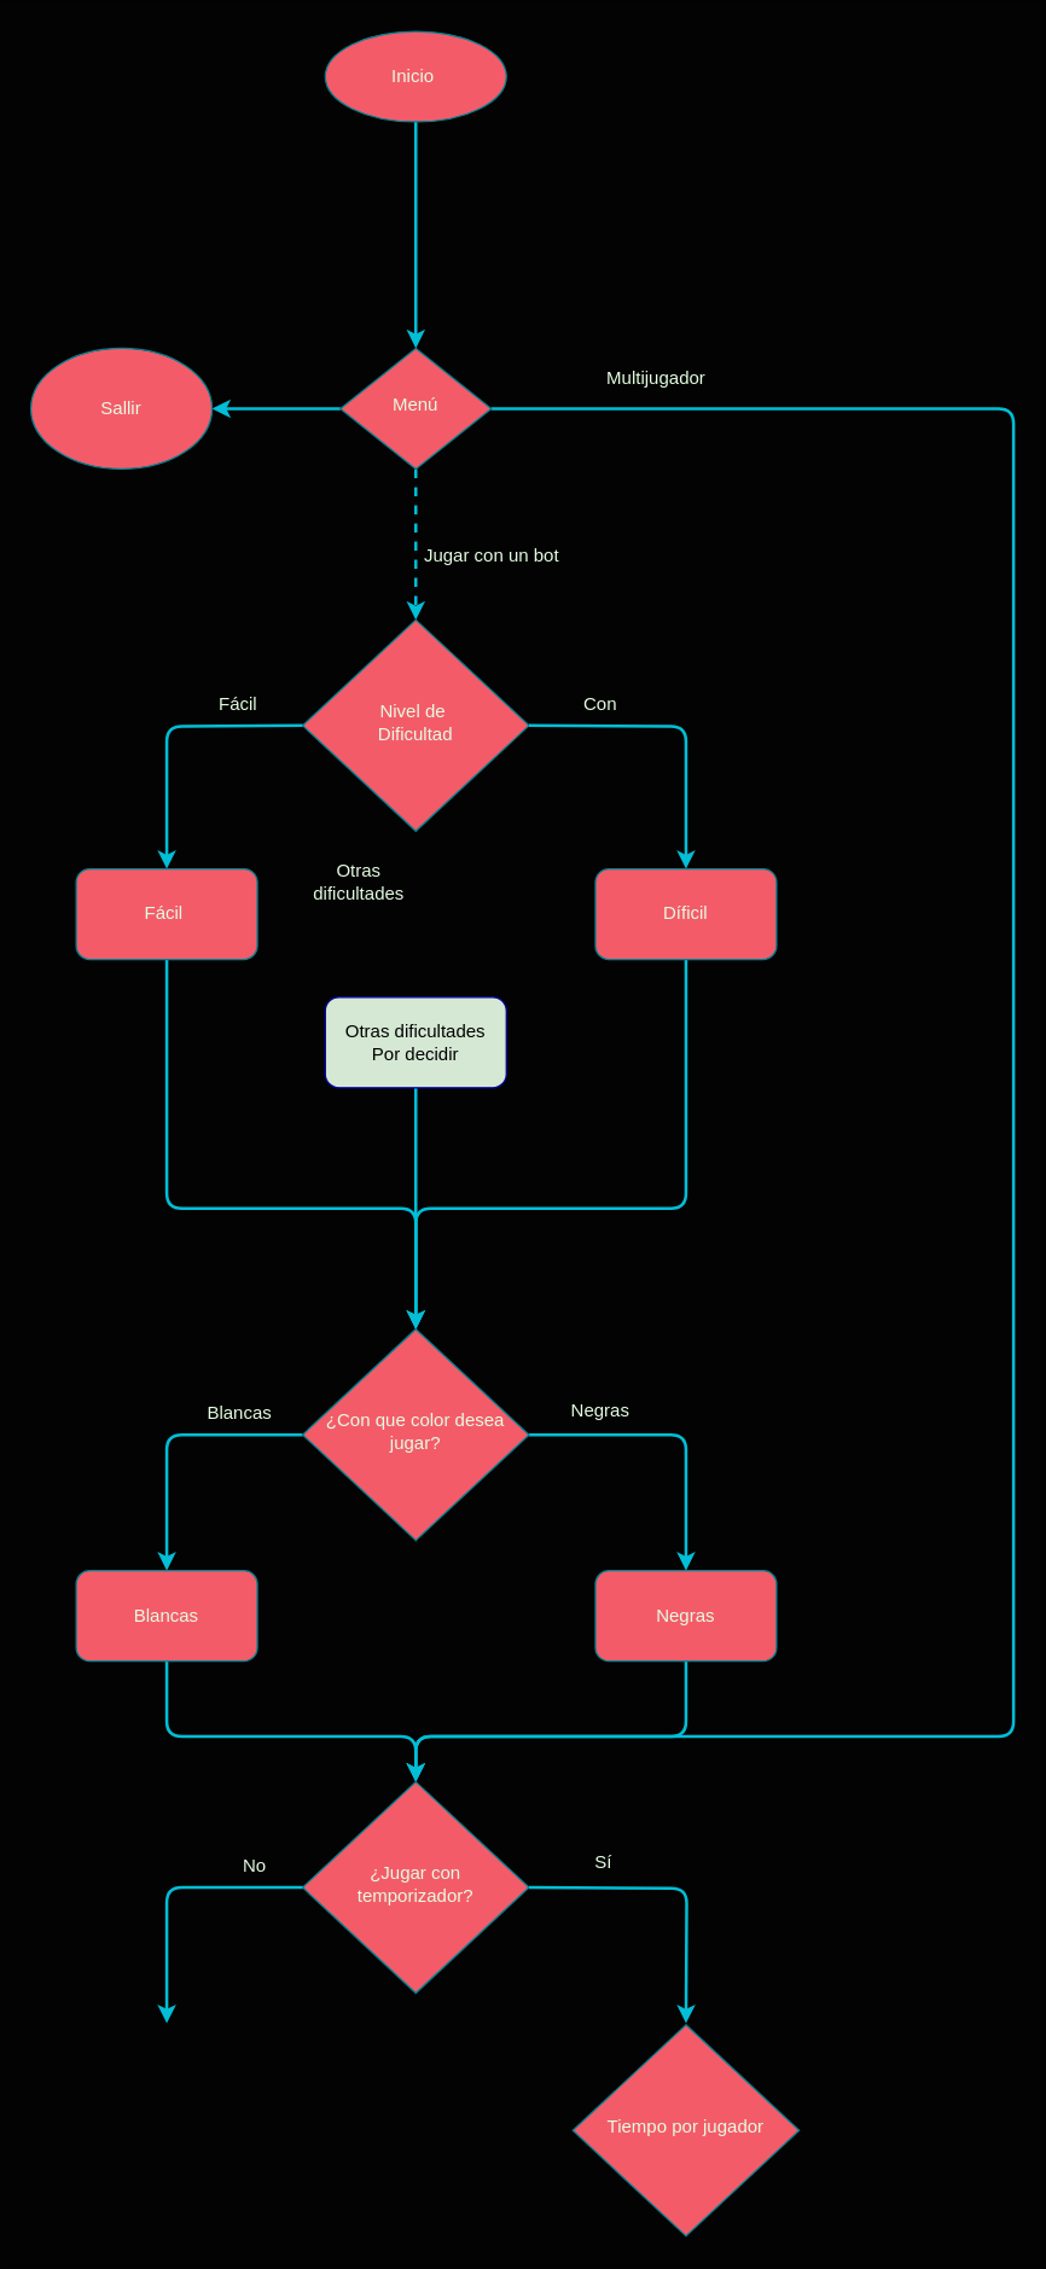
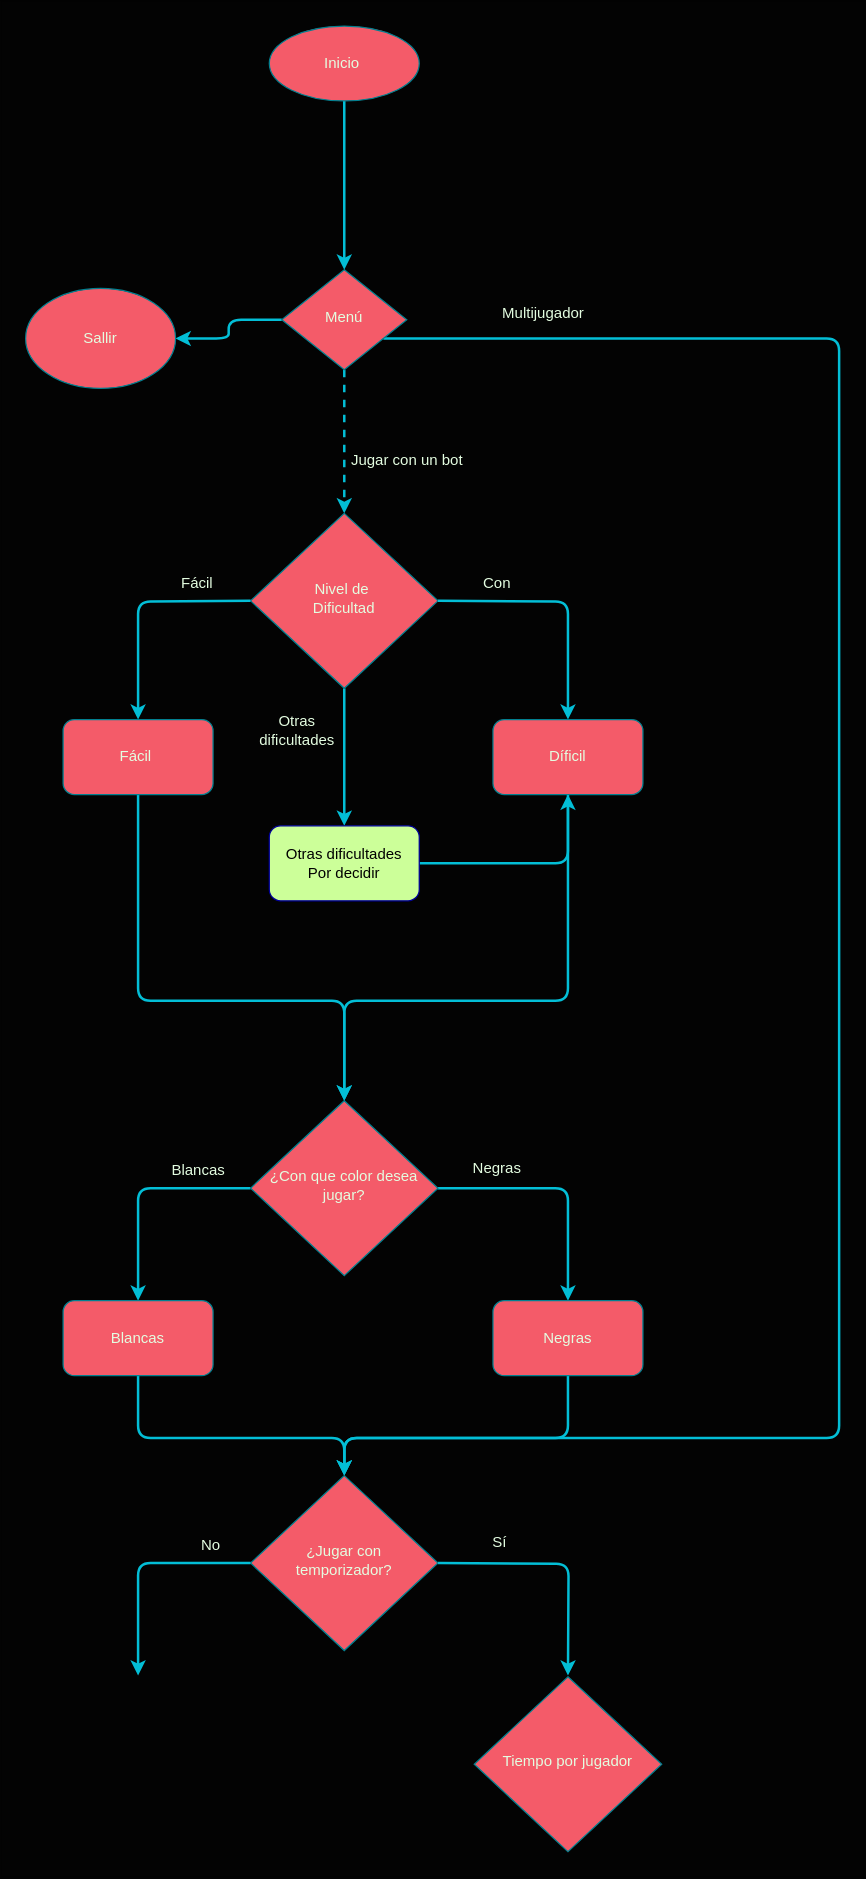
- <mxCell id="5" value="&lt;font style=&quot;vertical-align: inherit&quot;&gt;&lt;font style=&quot;vertical-align: inherit&quot;&gt;Menú&lt;/font&gt;&lt;/font&gt;" style="rhombus;whiteSpace=wrap;html=1;shadow=0;fontFamily=Helvetica;fontSize=12;align=center;strokeWidth=1;spacing=6;spacingTop=-4;fillColor=#F45B69;strokeColor=#028090;fontColor=#E4FDE1;" parent="1" vertex="1"><mxGeometry x="225" y="230" width="100" height="80" as="geometry" /></mxCell>
+ <mxCell id="5" value="&lt;font style=&quot;vertical-align: inherit&quot;&gt;&lt;font style=&quot;vertical-align: inherit&quot;&gt;Menú&lt;/font&gt;&lt;/font&gt;" style="rhombus;whiteSpace=wrap;html=1;shadow=0;fontFamily=Helvetica;fontSize=12;align=center;strokeWidth=1;spacing=6;spacingTop=-4;fillColor=#F45B69;strokeColor=#028090;fontColor=#E4FDE1;" parent="1" vertex="1"><mxGeometry x="225" y="215" width="100" height="80" as="geometry" /></mxCell>
+ <mxCell id="19" style="edgeStyle=orthogonalEdgeStyle;curved=0;rounded=1;sketch=0;orthogonalLoop=1;jettySize=auto;html=1;fillColor=#F45B69;fontColor=#E4FDE1;entryX=0.5;entryY=0;entryDx=0;entryDy=0;strokeColor=#03BED6;strokeWidth=2;" parent="1" source="20" target="27" edge="1"><mxGeometry relative="1" as="geometry"><mxPoint x="275" y="650" as="targetPoint" /></mxGeometry></mxCell>
- <mxCell id="27" value="Otras dificultades&lt;br&gt;Por decidir" style="rounded=1;whiteSpace=wrap;html=1;strokeColor=#000099;fillColor=#d5e8d4;" parent="1" vertex="1"><mxGeometry x="215" y="660" width="120" height="60" as="geometry" /></mxCell>
+ <mxCell id="27" value="Otras dificultades&lt;br&gt;Por decidir" style="rounded=1;whiteSpace=wrap;html=1;strokeColor=#000099;fillColor=#CCFF99;" parent="1" vertex="1"><mxGeometry x="215" y="660" width="120" height="60" as="geometry" /></mxCell>
- <mxCell id="26" style="edgeStyle=orthogonalEdgeStyle;curved=0;rounded=1;sketch=0;orthogonalLoop=1;jettySize=auto;html=1;entryX=0.5;entryY=0;entryDx=0;entryDy=0;fillColor=#F45B69;fontColor=#E4FDE1;strokeColor=#03BED6;strokeWidth=2;" parent="1" source="27" target="9" edge="1"><mxGeometry relative="1" as="geometry" /></mxCell>
+ <mxCell id="26" style="edgeStyle=orthogonalEdgeStyle;curved=0;rounded=1;sketch=0;orthogonalLoop=1;jettySize=auto;html=1;fillColor=#F45B69;fontColor=#E4FDE1;strokeColor=#03BED6;strokeWidth=2;" parent="1" source="27" target="25" edge="1"><mxGeometry relative="1" as="geometry" /></mxCell>
